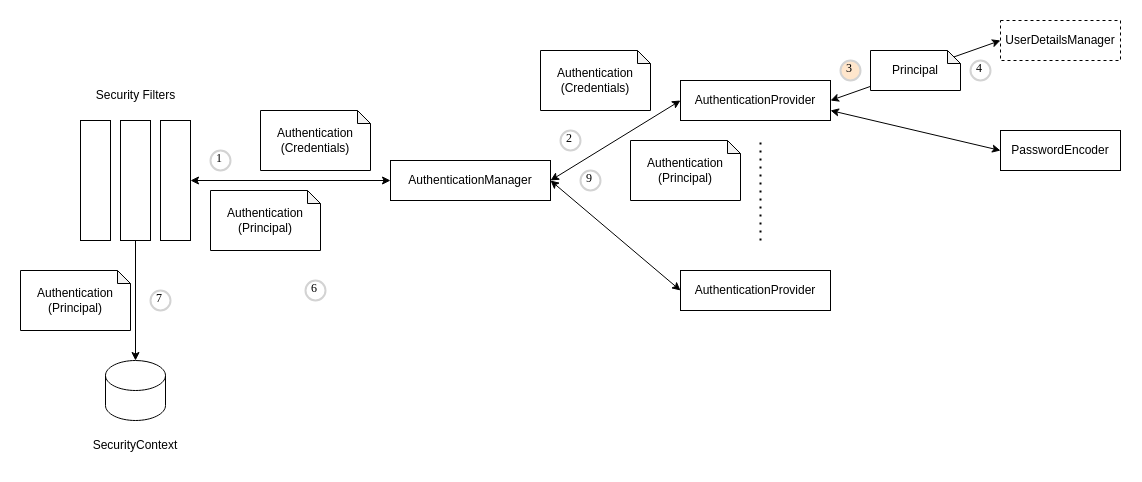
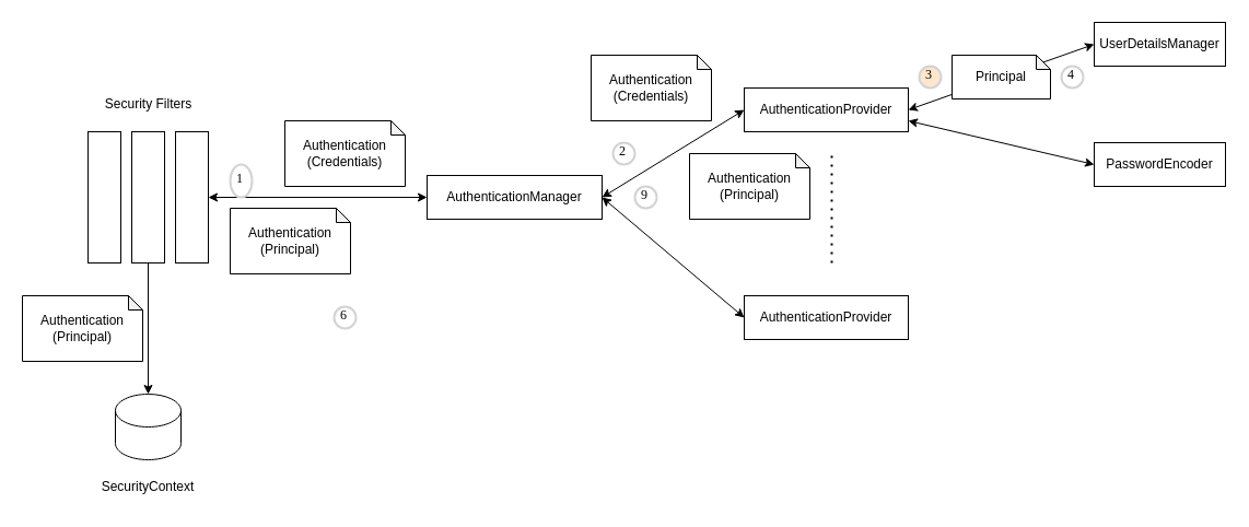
- <mxCell id="26" value="UserDetailsManager" style="rounded=0;whiteSpace=wrap;html=1;dashed=1;" parent="1" vertex="1"><mxGeometry x="1000" y="20" width="120" height="40" as="geometry" /></mxCell>
+ <mxCell id="26" value="UserDetailsManager" style="rounded=0;whiteSpace=wrap;html=1;" parent="1" vertex="1"><mxGeometry x="1000" y="20" width="120" height="40" as="geometry" /></mxCell>
- <mxCell id="11" value="1" style="ellipse;whiteSpace=wrap;html=1;aspect=fixed;strokeWidth=2;fontFamily=Tahoma;spacingBottom=4;spacingRight=2;strokeColor=#d3d3d3;" parent="1" vertex="1"><mxGeometry x="210" y="150" width="20" height="20" as="geometry" /></mxCell>
+ <mxCell id="11" value="1" style="ellipse;whiteSpace=wrap;html=1;aspect=fixed;strokeWidth=2;fontFamily=Tahoma;spacingBottom=4;spacingRight=2;strokeColor=#d3d3d3;" parent="1" vertex="1"><mxGeometry x="210" y="150" width="20" height="30" as="geometry" /></mxCell>
- <mxCell id="12" value="7" style="ellipse;whiteSpace=wrap;html=1;aspect=fixed;strokeWidth=2;fontFamily=Tahoma;spacingBottom=4;spacingRight=2;strokeColor=#d3d3d3;" parent="1" vertex="1"><mxGeometry x="150" y="290" width="20" height="20" as="geometry" /></mxCell>
